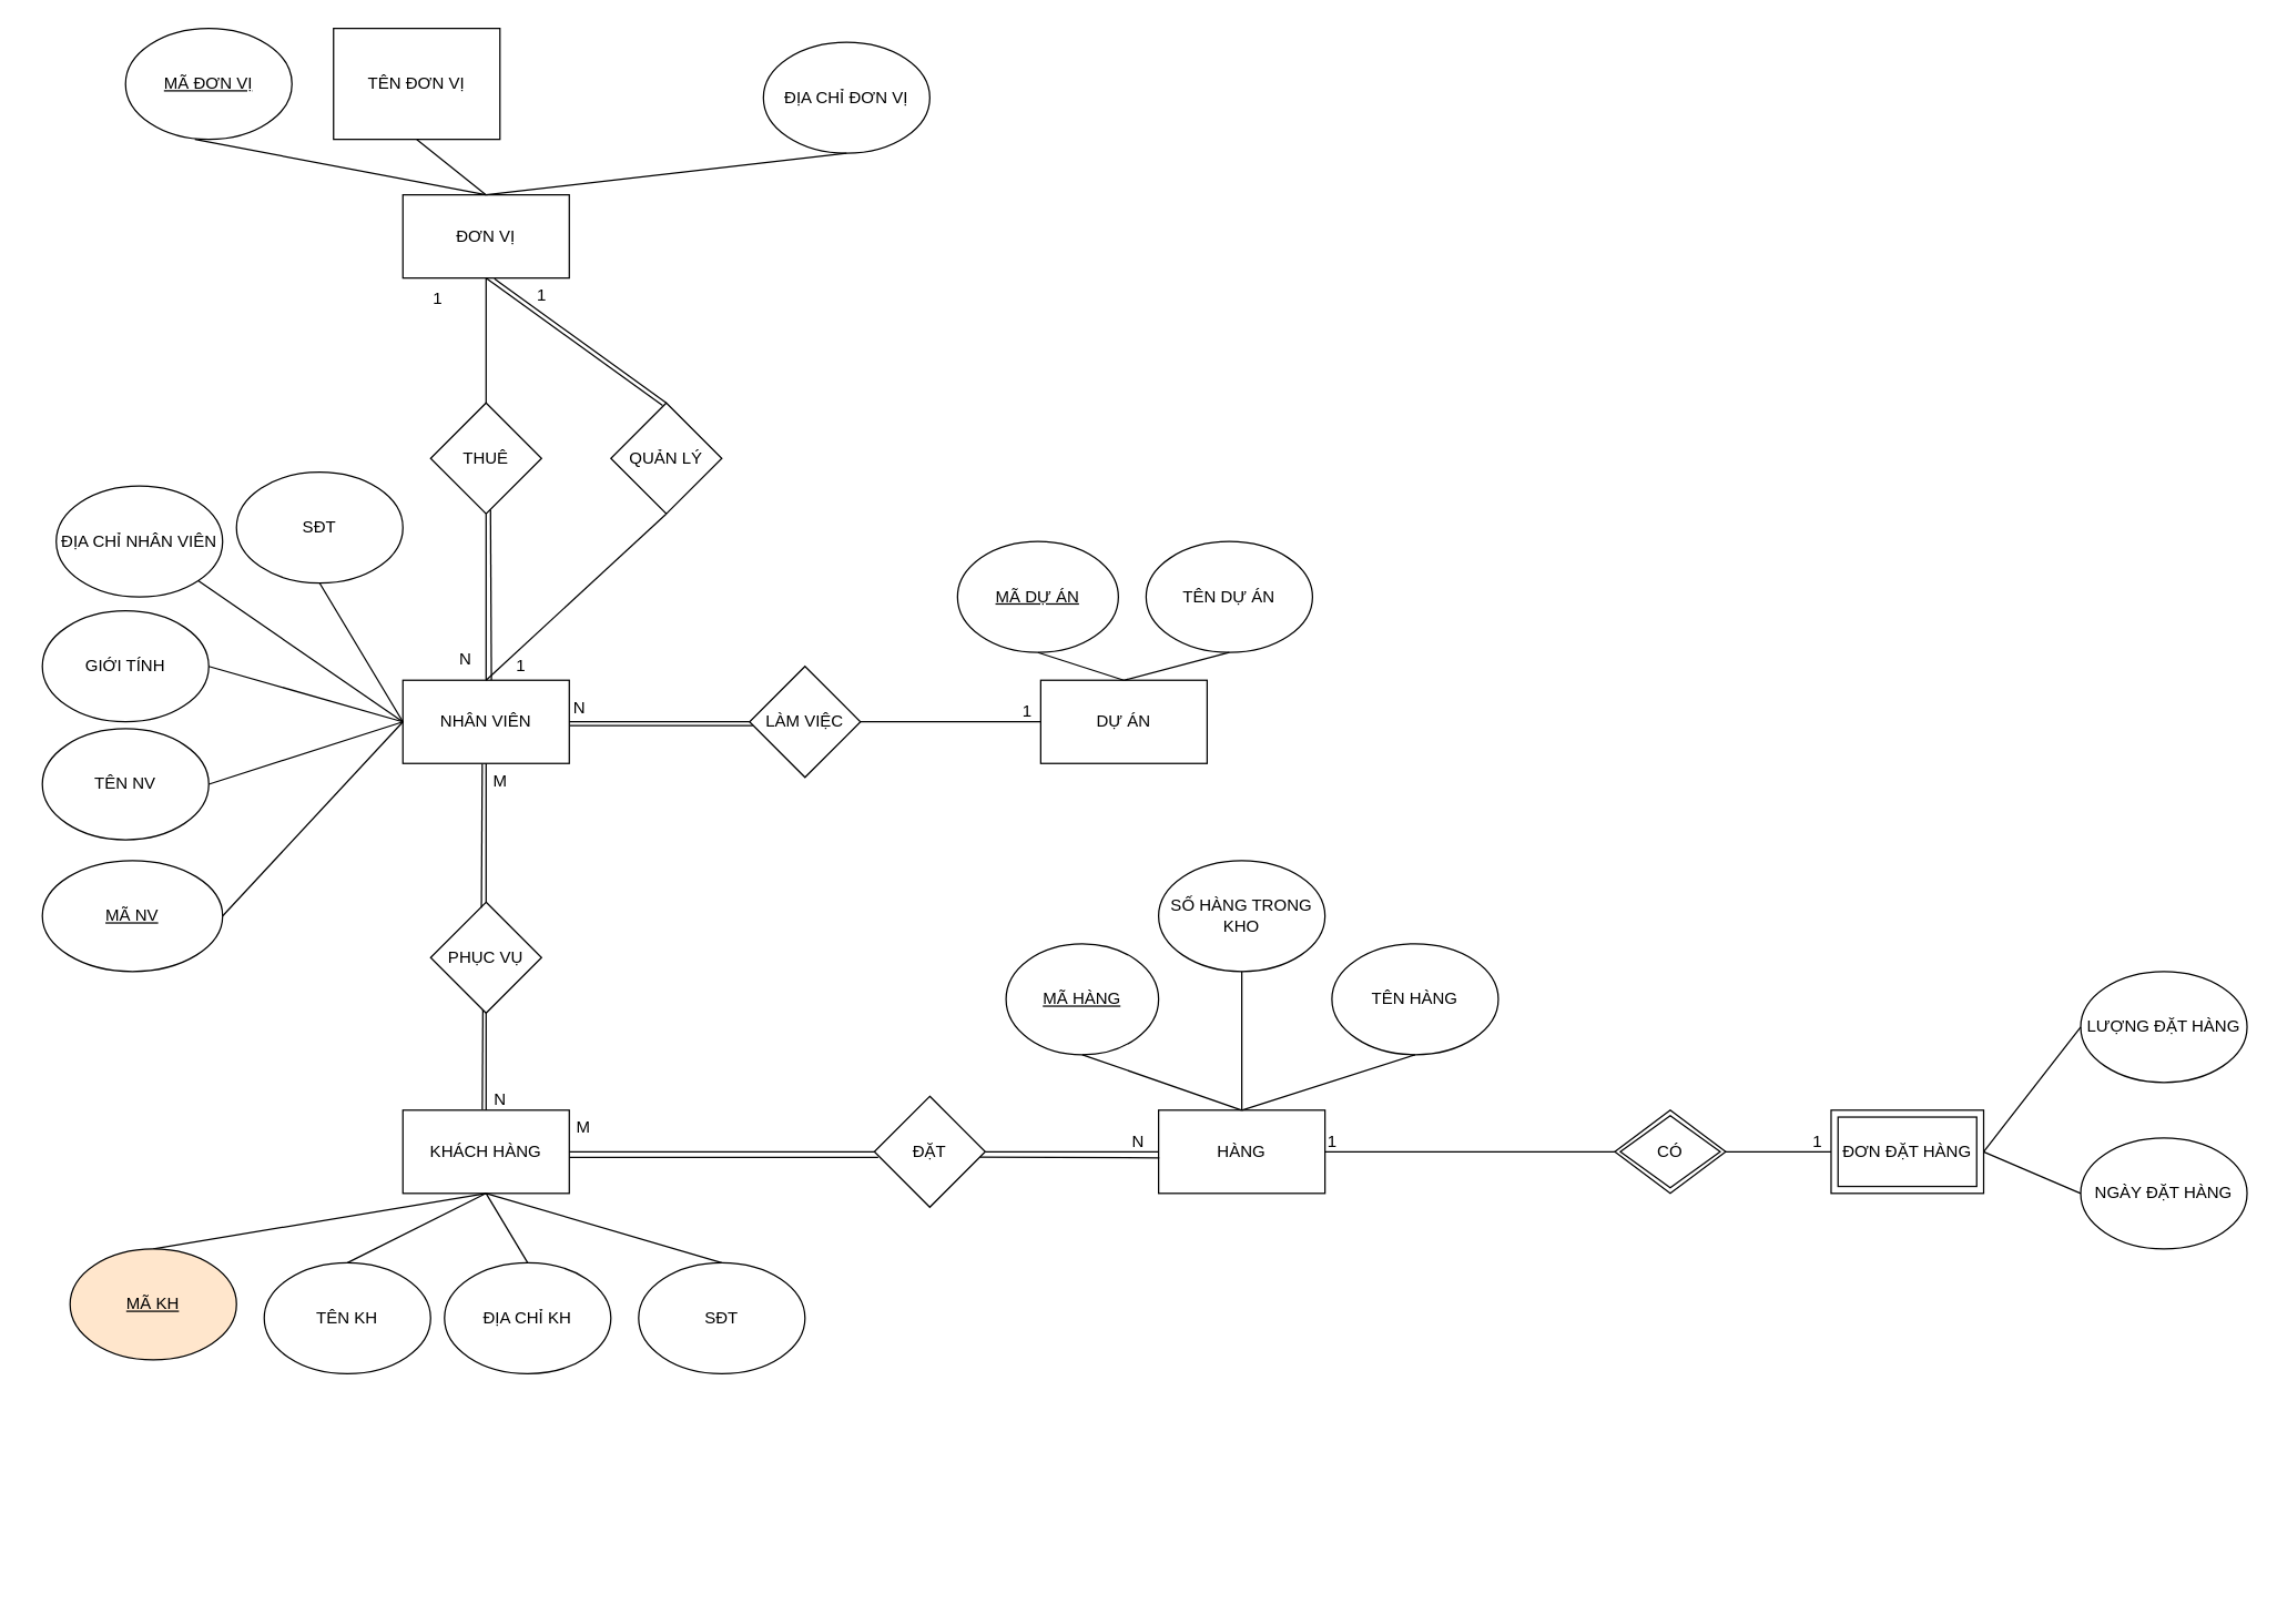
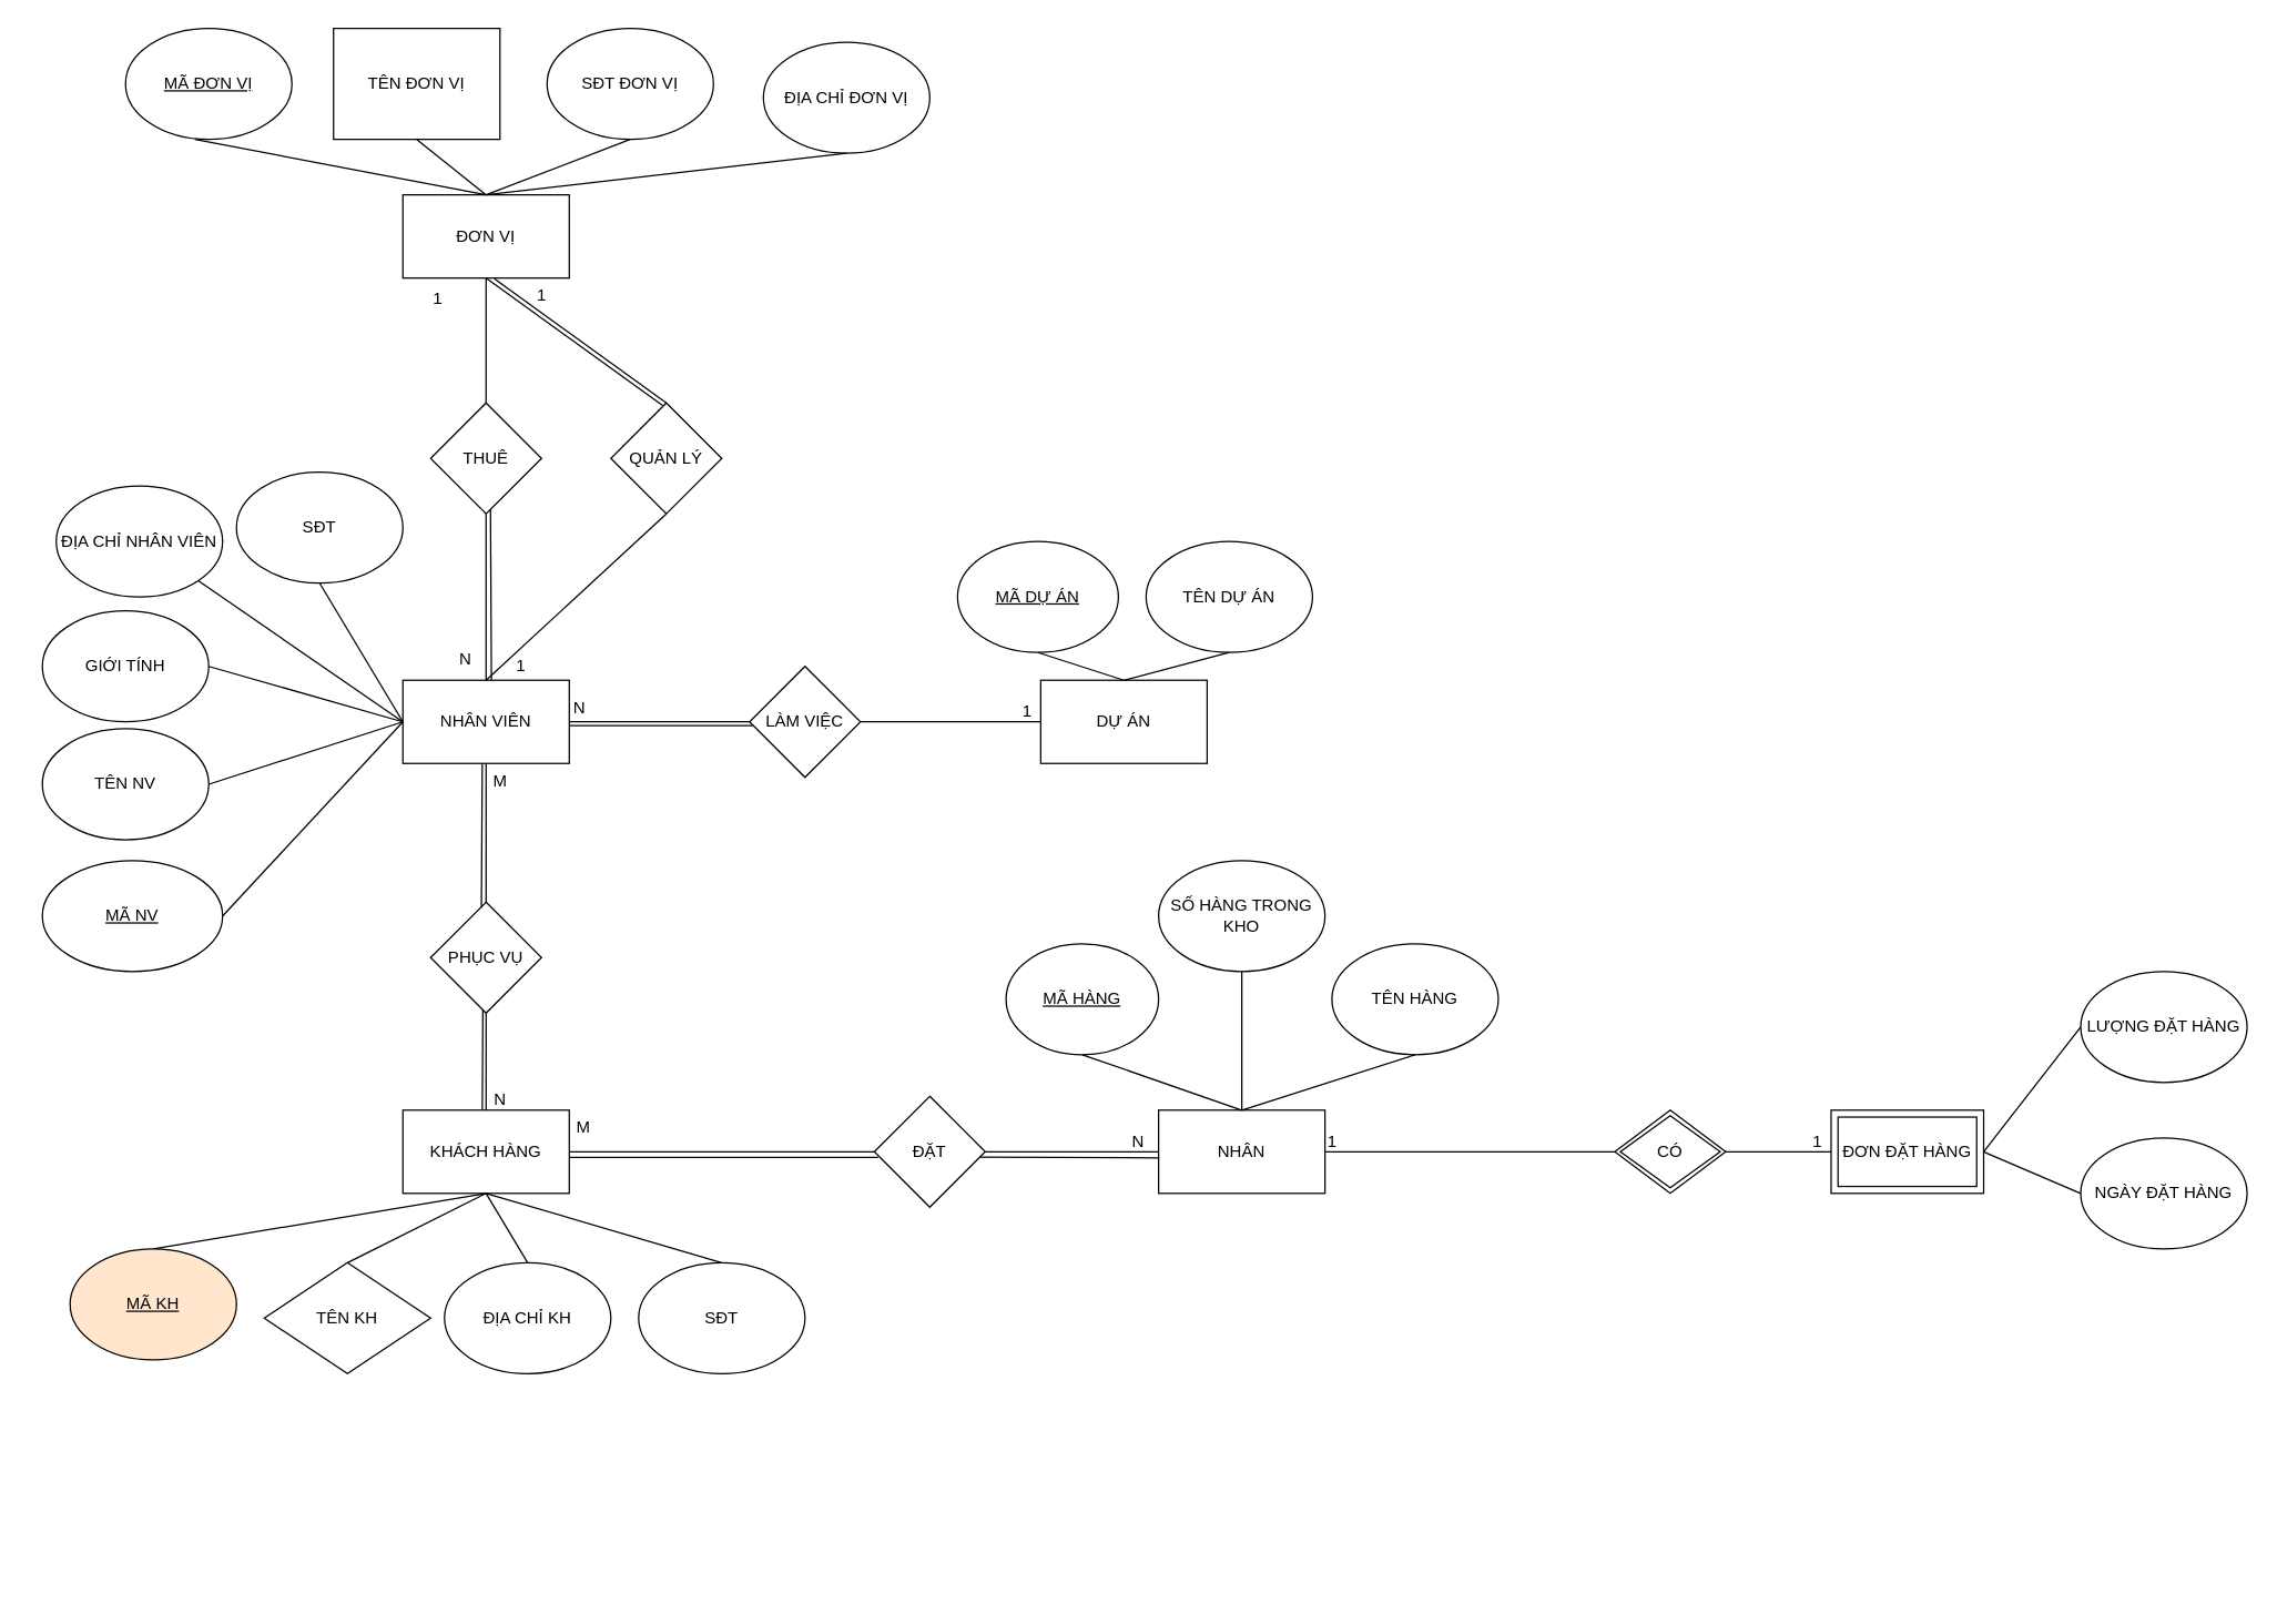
+ <mxCell id="5" value="SĐT ĐƠN VỊ" style="ellipse;whiteSpace=wrap;html=1;" parent="2" vertex="1"><mxGeometry x="304" width="120" height="80" as="geometry" /></mxCell>
+ <mxCell id="9" value="" style="endArrow=none;html=1;rounded=0;entryX=0.5;entryY=1;entryDx=0;entryDy=0;exitX=0.5;exitY=0;exitDx=0;exitDy=0;" parent="2" source="3" target="5" edge="1"><mxGeometry width="50" height="50" relative="1" as="geometry"><mxPoint x="250" y="110" as="sourcePoint" /><mxPoint x="300" y="60" as="targetPoint" /></mxGeometry></mxCell>
- <mxCell id="72" value="HÀNG" style="rounded=0;whiteSpace=wrap;html=1;" vertex="1" parent="71"><mxGeometry x="110" y="220" width="120" height="60" as="geometry" /></mxCell>
+ <mxCell id="72" value="NHÂN" style="rounded=0;whiteSpace=wrap;html=1;" vertex="1" parent="71"><mxGeometry x="110" y="220" width="120" height="60" as="geometry" /></mxCell>
- <mxCell id="56" value="TÊN KH" style="ellipse;whiteSpace=wrap;html=1;" vertex="1" parent="53"><mxGeometry width="120" height="80" as="geometry" /></mxCell>
+ <mxCell id="56" value="TÊN KH" style="rhombus;whiteSpace=wrap;html=1;" vertex="1" parent="53"><mxGeometry width="120" height="80" as="geometry" /></mxCell>
